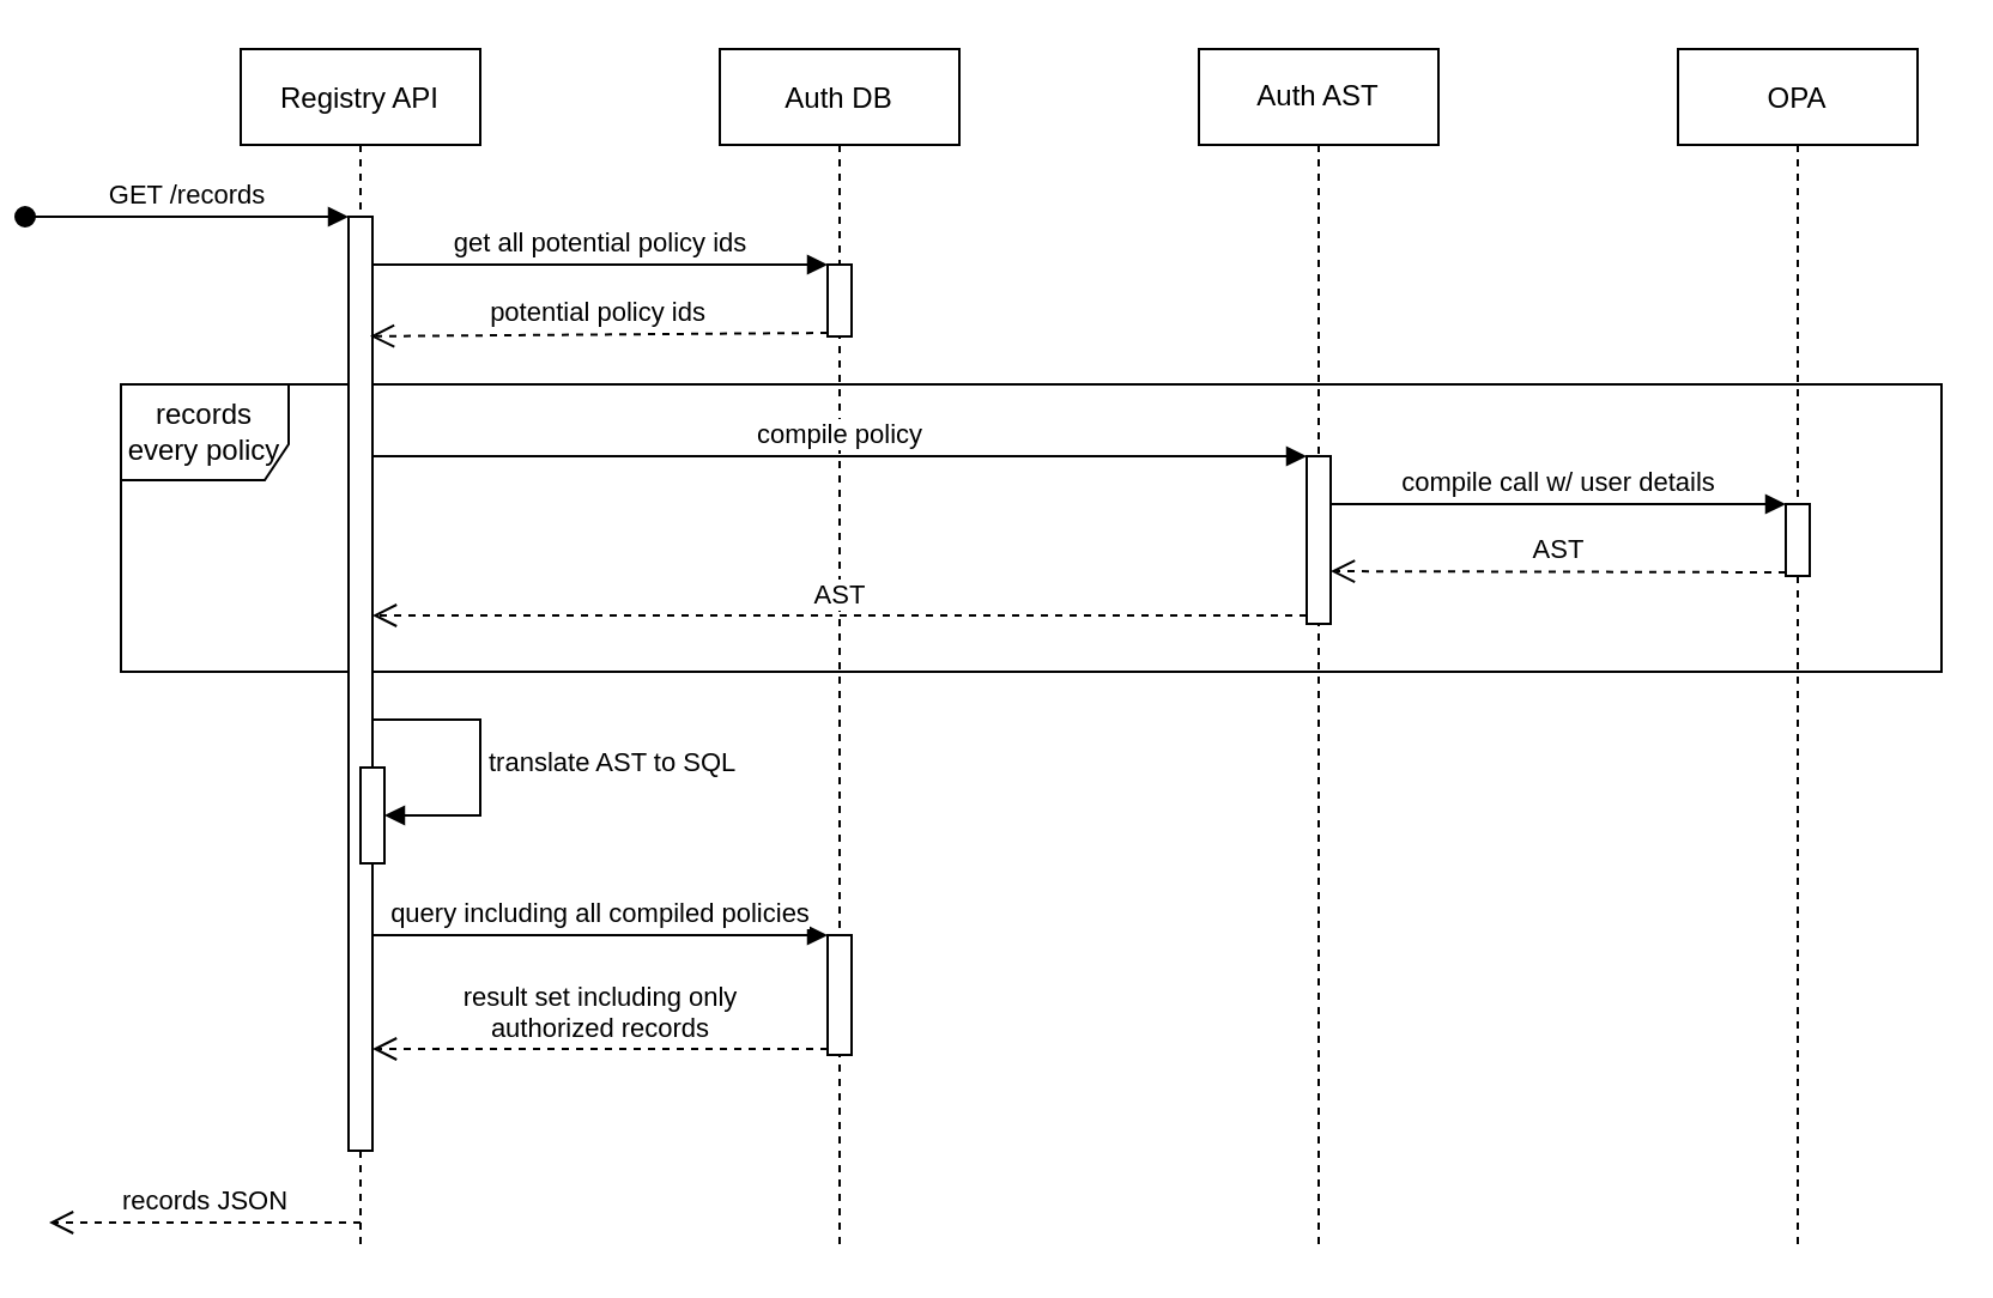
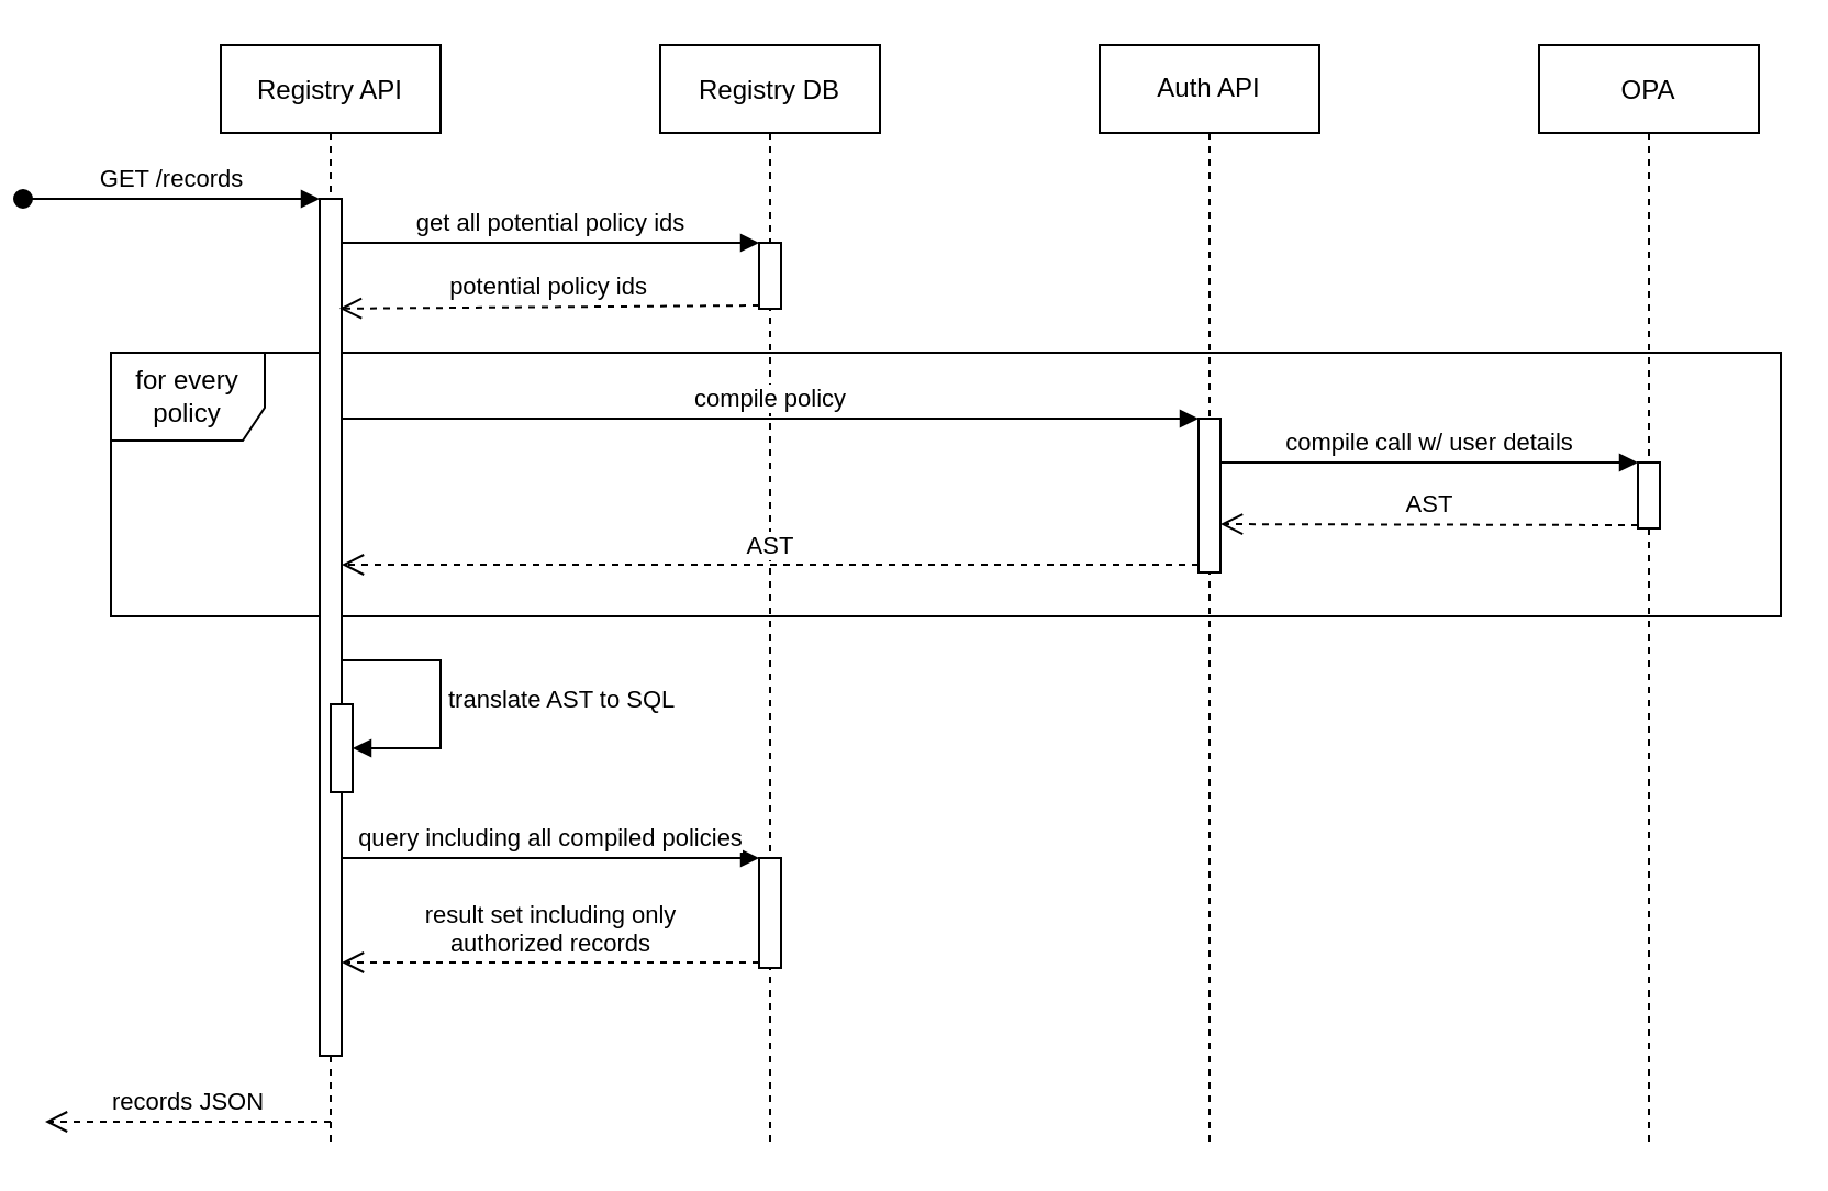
- <mxCell id="11" value="Auth AST" style="shape=umlLifeline;perimeter=lifelinePerimeter;whiteSpace=wrap;html=1;container=1;collapsible=0;recursiveResize=0;outlineConnect=0;" vertex="1" parent="1"><mxGeometry x="500" y="20" width="100" height="500" as="geometry" /></mxCell>
+ <mxCell id="11" value="Auth API" style="shape=umlLifeline;perimeter=lifelinePerimeter;whiteSpace=wrap;html=1;container=1;collapsible=0;recursiveResize=0;outlineConnect=0;" vertex="1" parent="1"><mxGeometry x="500" y="20" width="100" height="500" as="geometry" /></mxCell>
- <mxCell id="8" value="Auth DB" style="shape=umlLifeline;perimeter=lifelinePerimeter;container=1;collapsible=0;recursiveResize=0;rounded=0;shadow=0;strokeWidth=1;" parent="1" vertex="1"><mxGeometry x="300" y="20" width="100" height="500" as="geometry" /></mxCell>
+ <mxCell id="8" value="Registry DB" style="shape=umlLifeline;perimeter=lifelinePerimeter;container=1;collapsible=0;recursiveResize=0;rounded=0;shadow=0;strokeWidth=1;" parent="1" vertex="1"><mxGeometry x="300" y="20" width="100" height="500" as="geometry" /></mxCell>
- <mxCell id="2" value="records every policy" style="shape=umlFrame;whiteSpace=wrap;html=1;width=70;height=40;" vertex="1" parent="1"><mxGeometry x="50" y="160" width="760" height="120" as="geometry" /></mxCell>
+ <mxCell id="2" value="for every policy" style="shape=umlFrame;whiteSpace=wrap;html=1;width=70;height=40;" vertex="1" parent="1"><mxGeometry x="50" y="160" width="760" height="120" as="geometry" /></mxCell>
